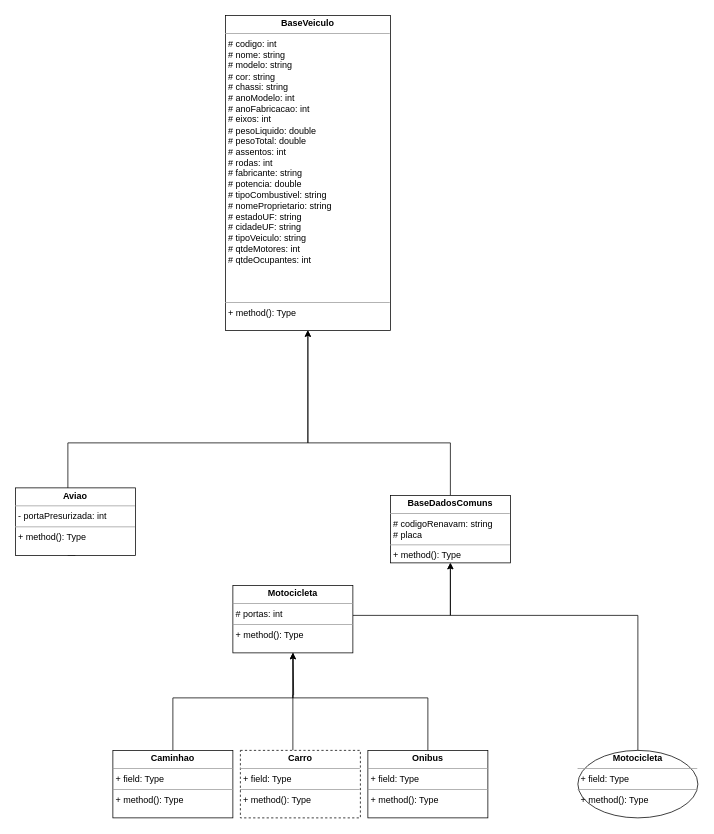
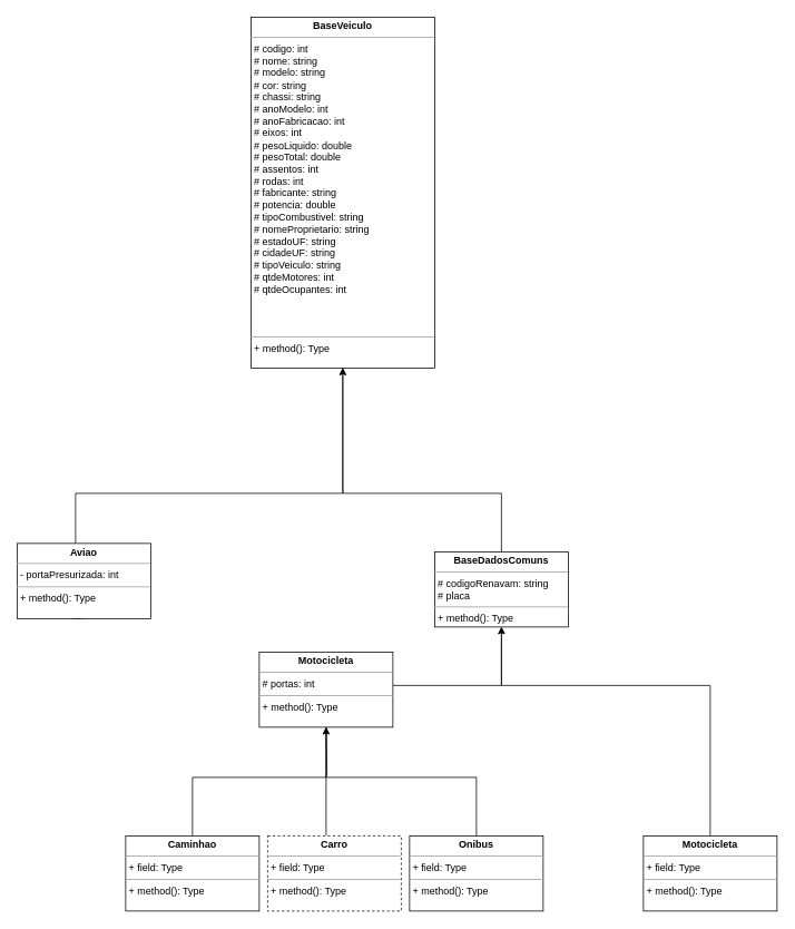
- <mxCell id="12" value="&lt;p style=&quot;margin:0px;margin-top:4px;text-align:center;&quot;&gt;&lt;b&gt;Motocicleta&lt;/b&gt;&lt;/p&gt;&lt;hr size=&quot;1&quot;&gt;&lt;p style=&quot;margin:0px;margin-left:4px;&quot;&gt;+ field: Type&lt;/p&gt;&lt;hr size=&quot;1&quot;&gt;&lt;p style=&quot;margin:0px;margin-left:4px;&quot;&gt;+ method(): Type&lt;/p&gt;" style="ellipse;verticalAlign=top;align=left;overflow=fill;fontSize=12;fontFamily=Helvetica;html=1;whiteSpace=wrap;" vertex="1" parent="1"><mxGeometry x="770" y="1000" width="160" height="90" as="geometry" /></mxCell>
+ <mxCell id="12" value="&lt;p style=&quot;margin:0px;margin-top:4px;text-align:center;&quot;&gt;&lt;b&gt;Motocicleta&lt;/b&gt;&lt;/p&gt;&lt;hr size=&quot;1&quot;&gt;&lt;p style=&quot;margin:0px;margin-left:4px;&quot;&gt;+ field: Type&lt;/p&gt;&lt;hr size=&quot;1&quot;&gt;&lt;p style=&quot;margin:0px;margin-left:4px;&quot;&gt;+ method(): Type&lt;/p&gt;" style="verticalAlign=top;align=left;overflow=fill;fontSize=12;fontFamily=Helvetica;html=1;whiteSpace=wrap;" vertex="1" parent="1"><mxGeometry x="770" y="1000" width="160" height="90" as="geometry" /></mxCell>
